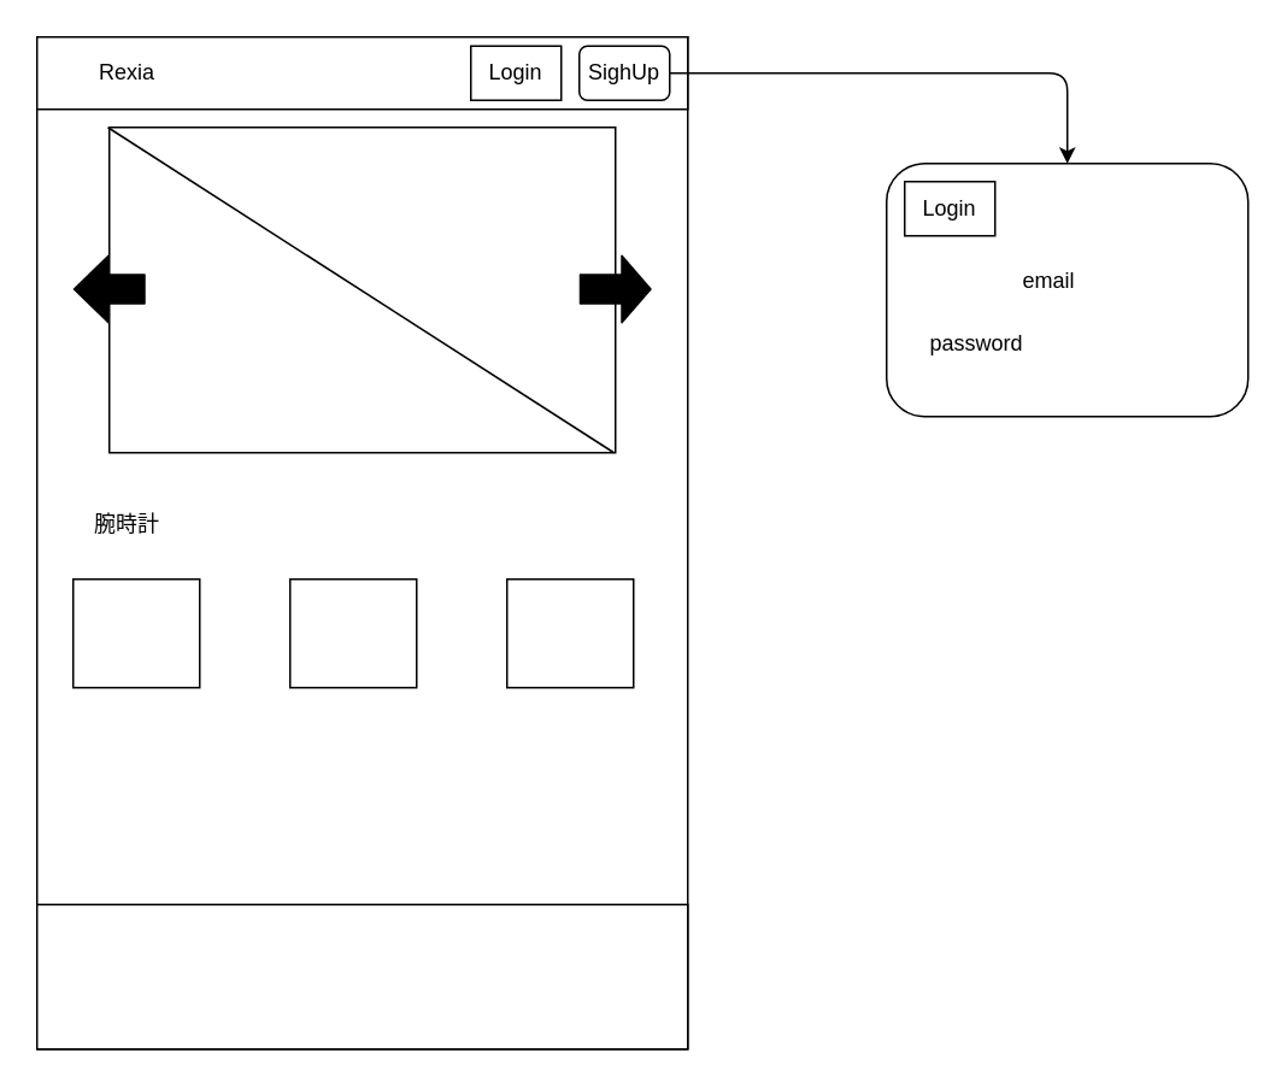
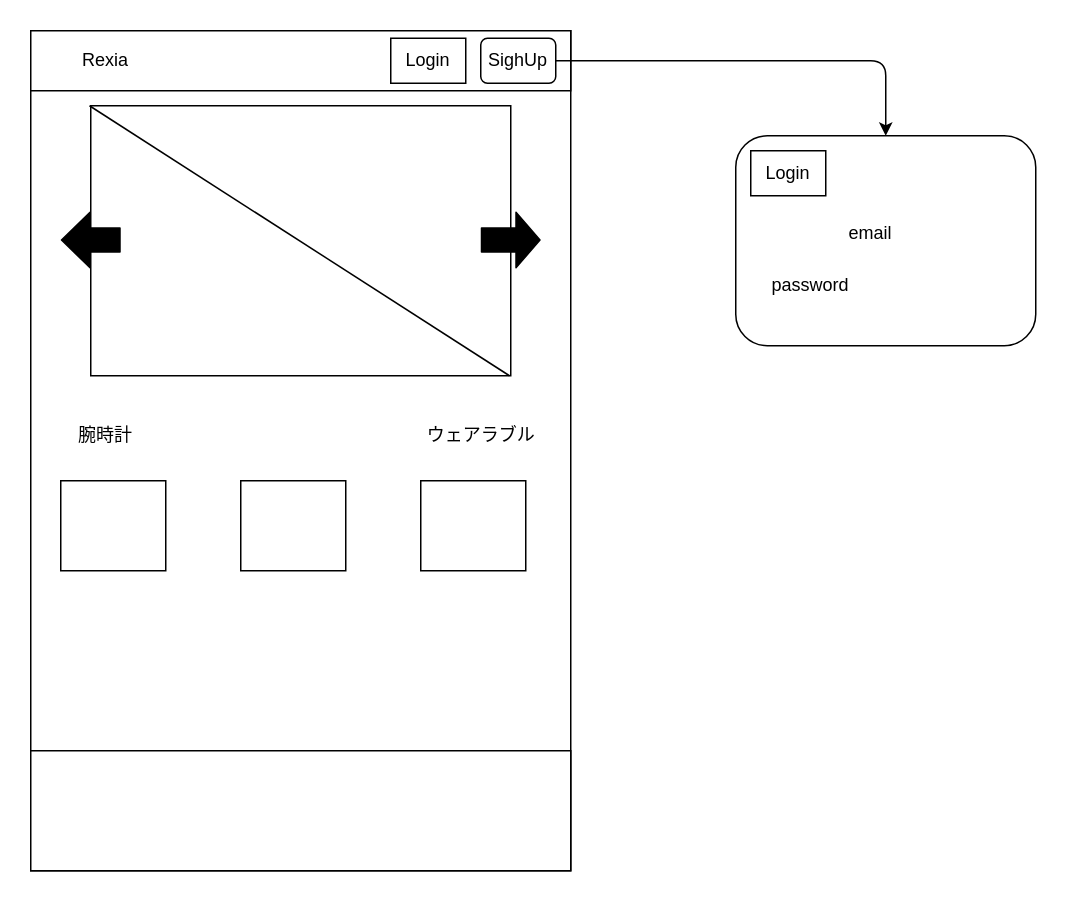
+ <mxCell id="12" value="ウェアラブル" style="text;html=1;strokeColor=none;fillColor=none;align=center;verticalAlign=middle;whiteSpace=wrap;rounded=0;" vertex="1" parent="1"><mxGeometry x="282.5" y="280" width="75" height="20" as="geometry" /></mxCell>
